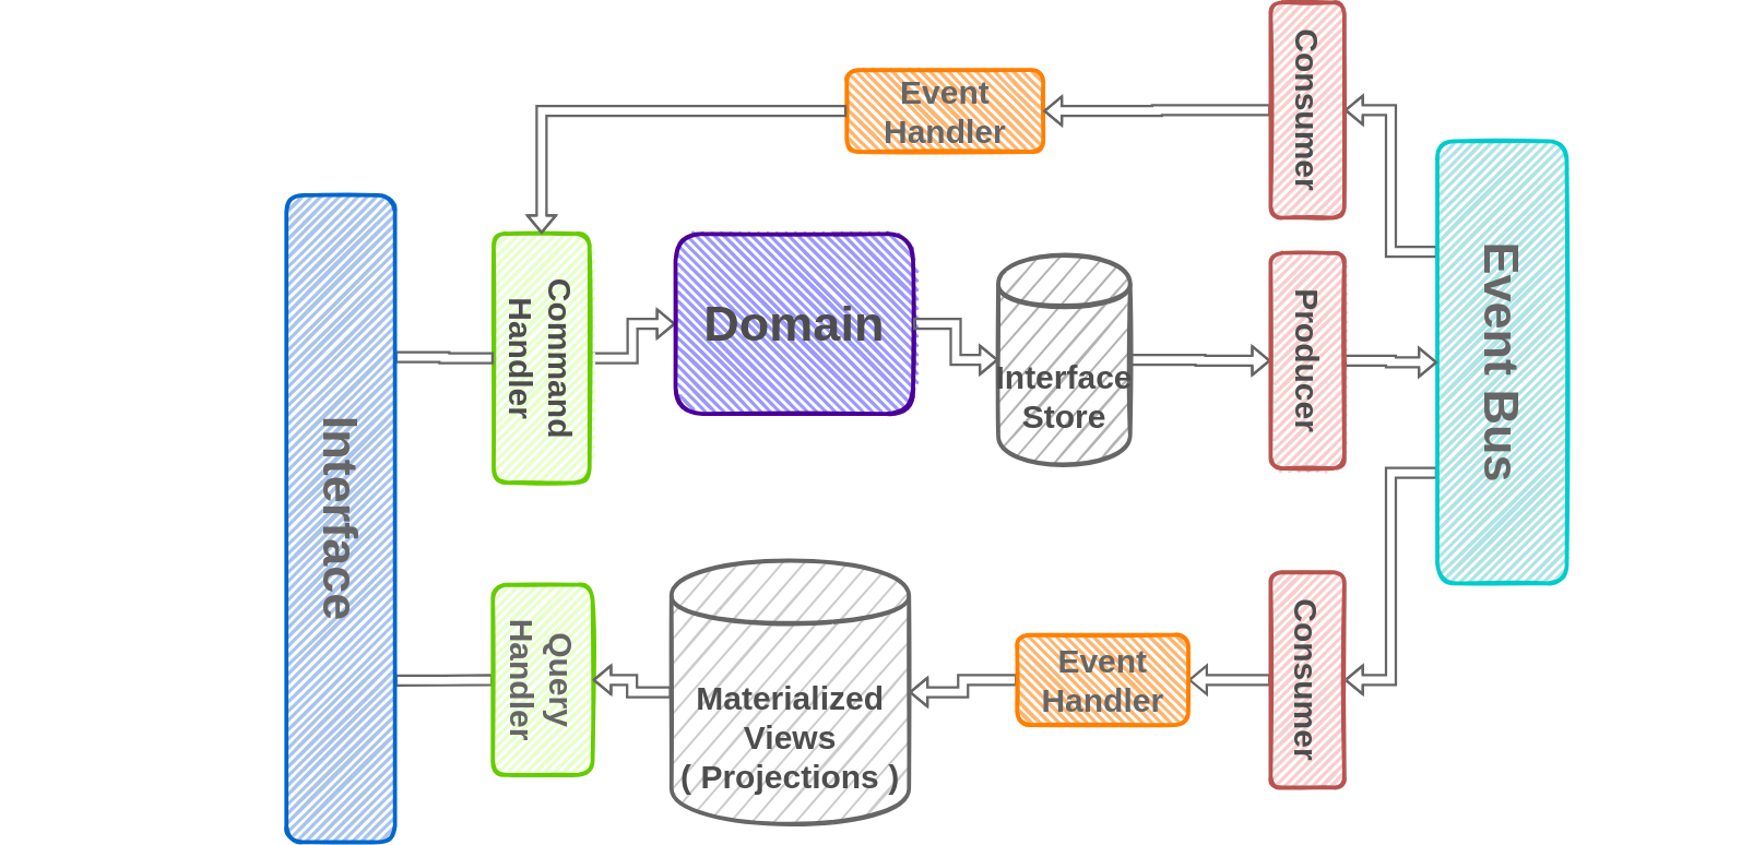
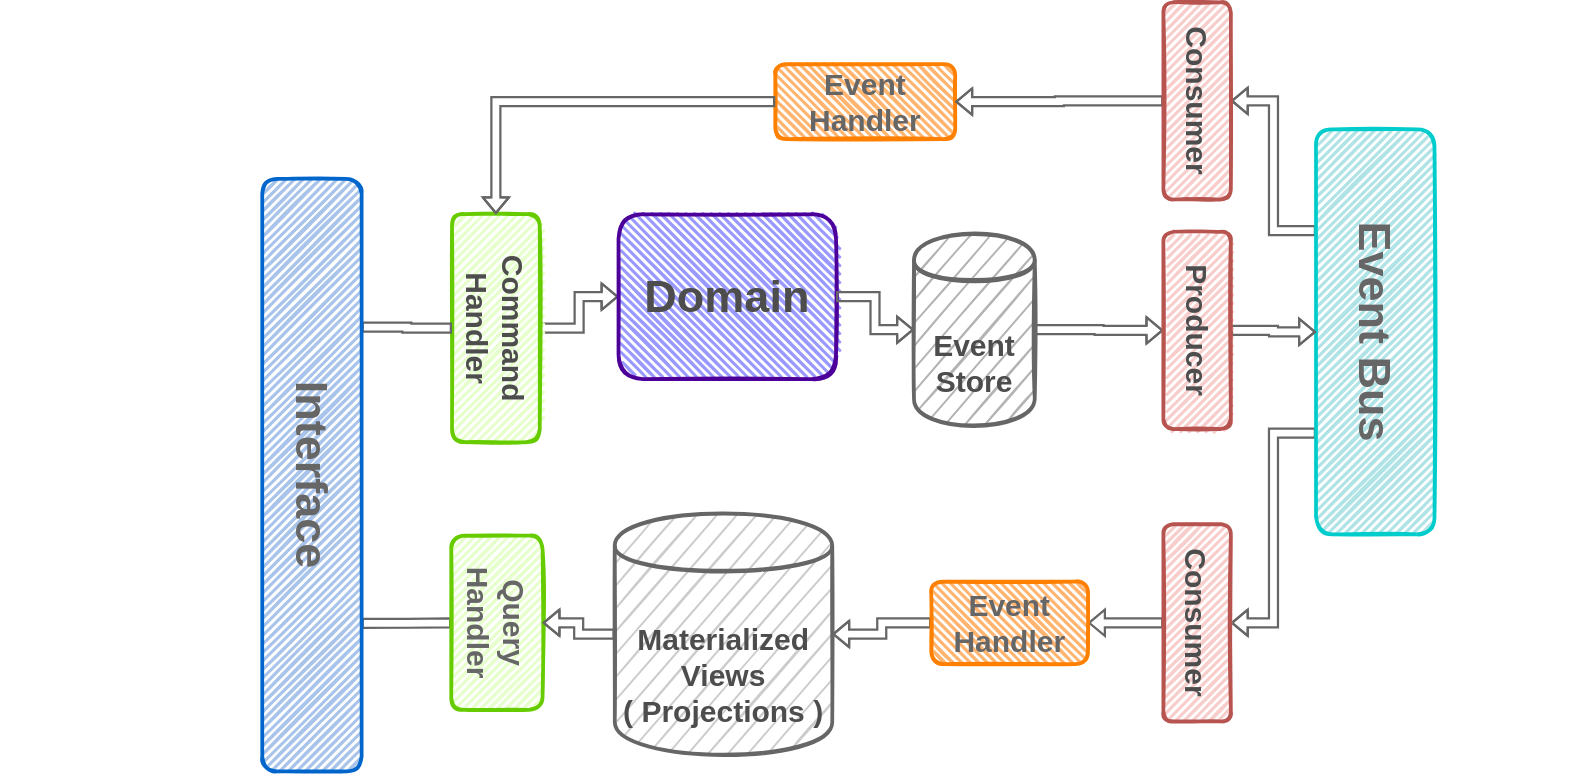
- <mxCell id="3" value="&lt;font color=&quot;#4d4d4d&quot; style=&quot;font-size: 40px;&quot;&gt;&lt;b&gt;Interface Store&lt;/b&gt;&lt;/font&gt;" style="shape=datastore;whiteSpace=wrap;html=1;sketch=1;fillColor=#B3B3B3;strokeColor=#666666;strokeWidth=5;" vertex="1" parent="1"><mxGeometry x="1218" y="245.75" width="161" height="256.5" as="geometry" /></mxCell>
+ <mxCell id="3" value="&lt;font color=&quot;#4d4d4d&quot; style=&quot;font-size: 40px;&quot;&gt;&lt;b&gt;Event Store&lt;/b&gt;&lt;/font&gt;" style="shape=datastore;whiteSpace=wrap;html=1;sketch=1;fillColor=#B3B3B3;strokeColor=#666666;strokeWidth=5;" vertex="1" parent="1"><mxGeometry x="1218" y="245.75" width="161" height="256.5" as="geometry" /></mxCell>
